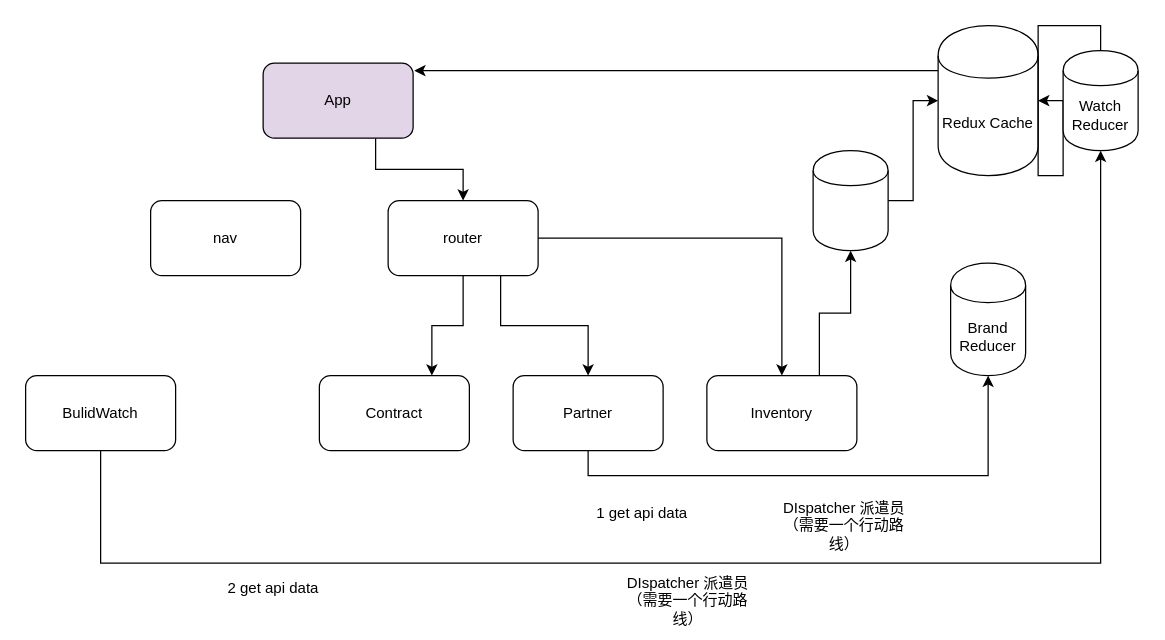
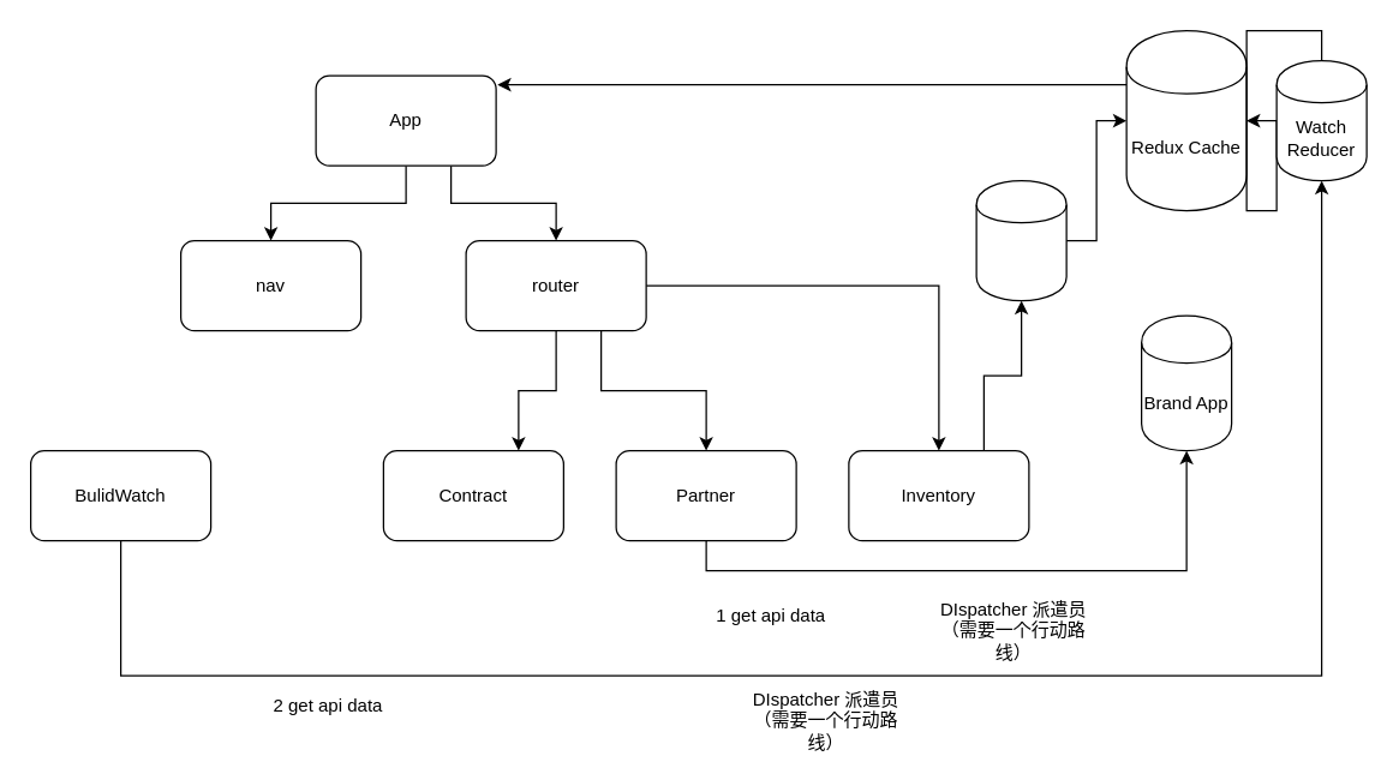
- <mxCell id="4" value="App&lt;br&gt;" style="rounded=1;whiteSpace=wrap;html=1;fillColor=#e1d5e7;" parent="1" vertex="1"><mxGeometry x="210" y="50" width="120" height="60" as="geometry" /></mxCell>
+ <mxCell id="4" value="App&lt;br&gt;" style="rounded=1;whiteSpace=wrap;html=1;" parent="1" vertex="1"><mxGeometry x="210" y="50" width="120" height="60" as="geometry" /></mxCell>
+ <mxCell id="2" style="edgeStyle=orthogonalEdgeStyle;rounded=0;orthogonalLoop=1;jettySize=auto;html=1;entryX=0.5;entryY=0;entryDx=0;entryDy=0;" parent="1" source="4" target="5" edge="1"><mxGeometry relative="1" as="geometry" /></mxCell>
- <mxCell id="21" value="Brand Reducer" style="shape=cylinder;whiteSpace=wrap;html=1;boundedLbl=1;backgroundOutline=1;" parent="1" vertex="1"><mxGeometry x="760" y="210" width="60" height="90" as="geometry" /></mxCell>
+ <mxCell id="21" value="Brand App" style="shape=cylinder;whiteSpace=wrap;html=1;boundedLbl=1;backgroundOutline=1;" parent="1" vertex="1"><mxGeometry x="760" y="210" width="60" height="90" as="geometry" /></mxCell>
